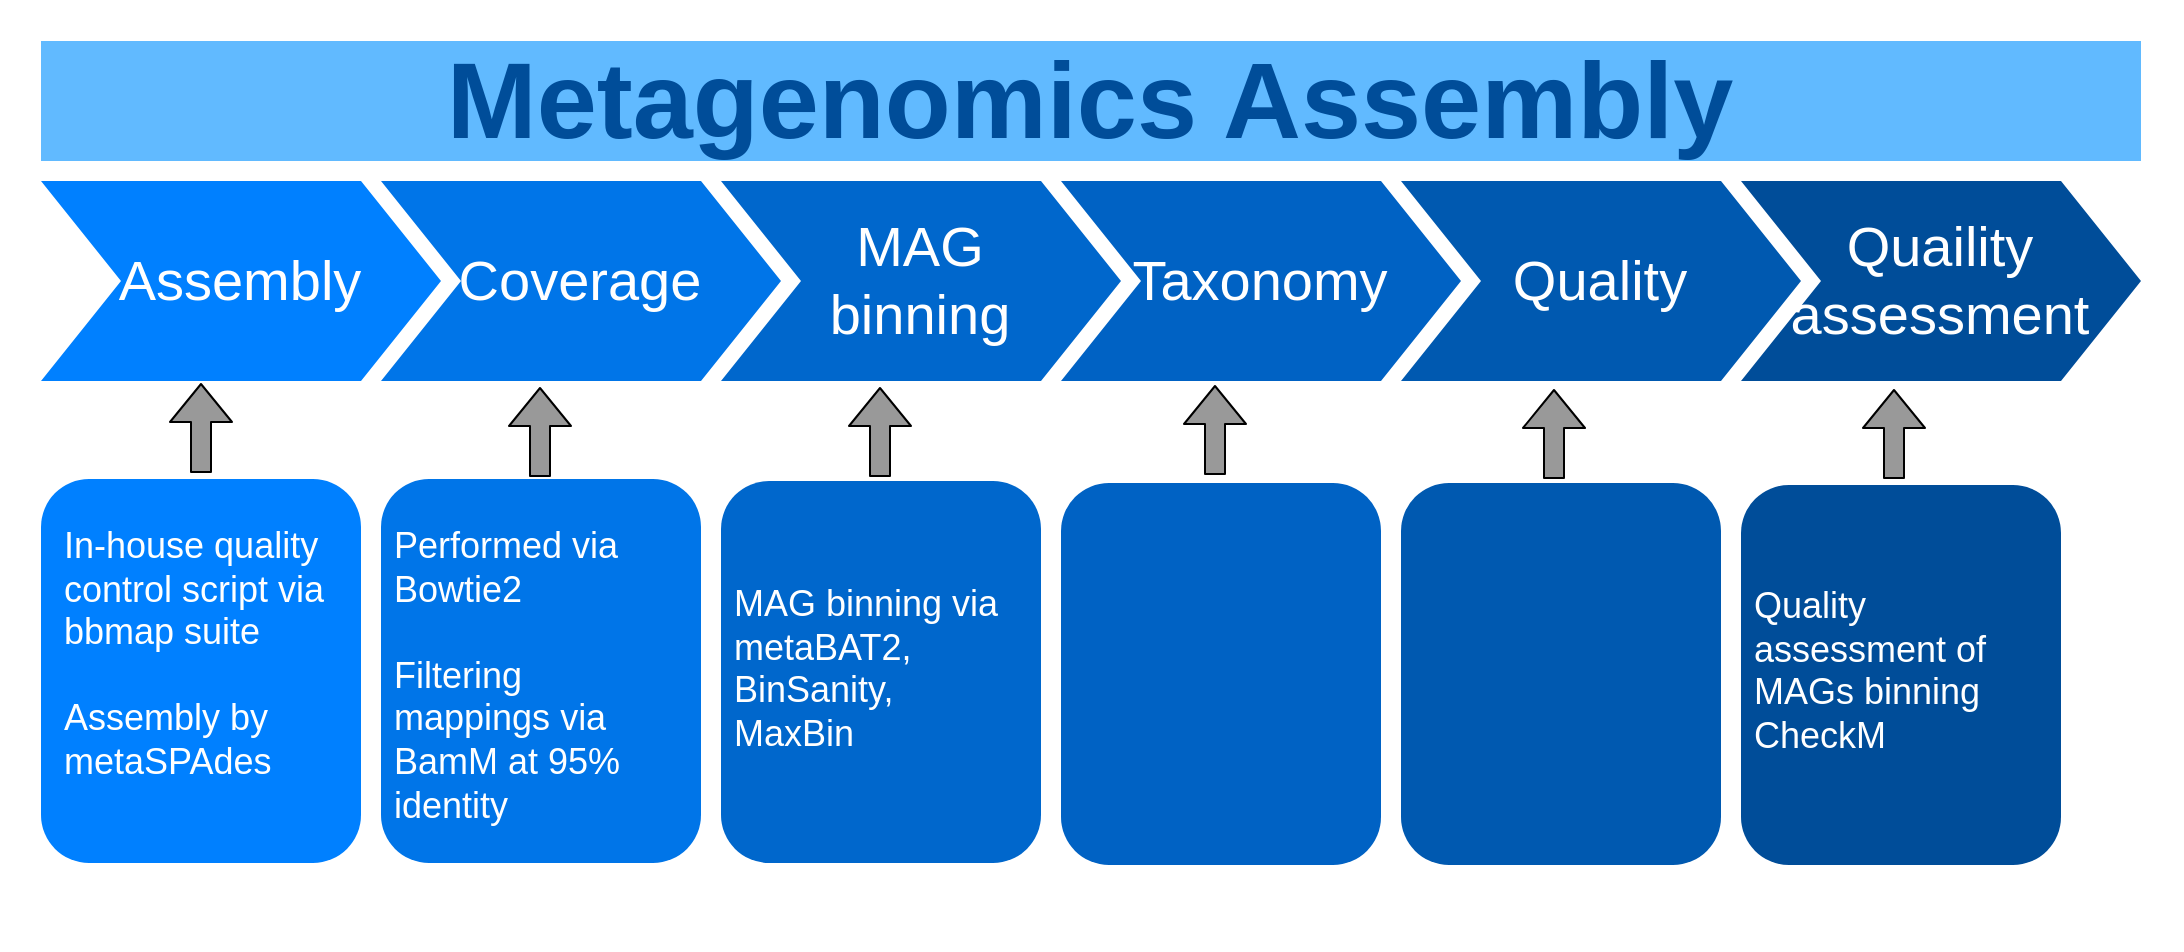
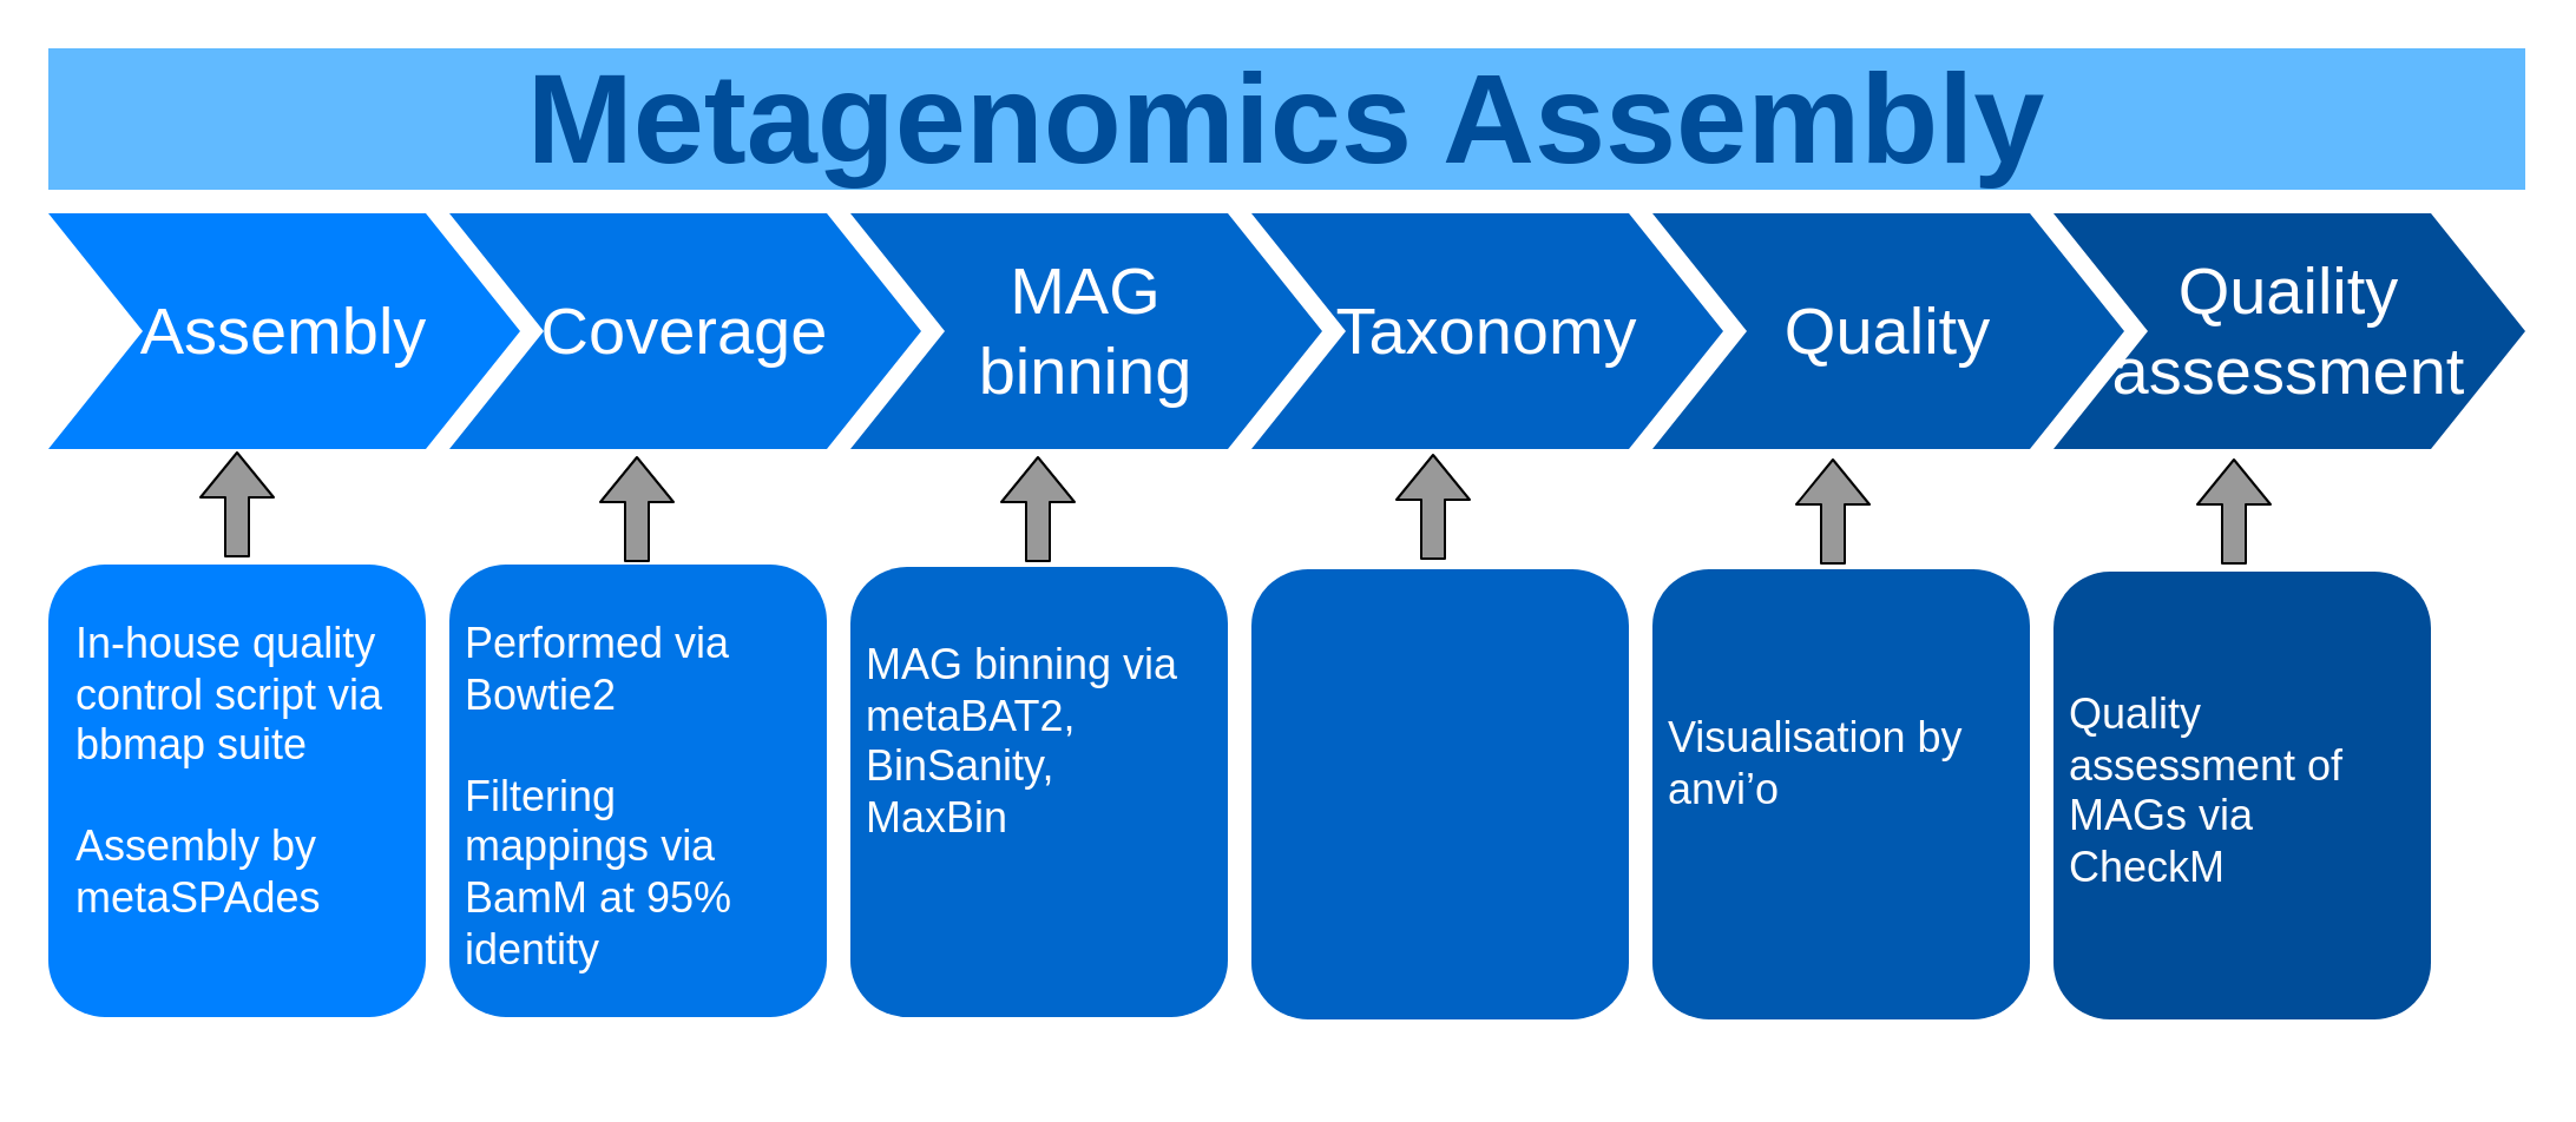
- <mxCell id="19" value="&lt;font color=&quot;#ffffff&quot;&gt;&lt;div&gt;&lt;/div&gt;&lt;/font&gt;&lt;font color=&quot;#ffffff&quot;&gt;&lt;div&gt;&lt;span style=&quot;font-size: 18px&quot;&gt;Quality assessment of MAGs binning CheckM&lt;/span&gt;&lt;/div&gt;&lt;div&gt;&lt;br&gt;&lt;/div&gt;&lt;/font&gt;" style="text;spacingTop=-5;fillColor=#0080FF;whiteSpace=wrap;html=1;align=left;fontSize=12;fontFamily=Helvetica;fillColor=none;strokeColor=none;" parent="1" vertex="1"><mxGeometry x="875" y="291" width="145" height="163" as="geometry" /></mxCell>
+ <mxCell id="19" value="&lt;font color=&quot;#ffffff&quot;&gt;&lt;div&gt;&lt;/div&gt;&lt;/font&gt;&lt;font color=&quot;#ffffff&quot;&gt;&lt;div&gt;&lt;span style=&quot;font-size: 18px&quot;&gt;Quality assessment of MAGs via CheckM&lt;/span&gt;&lt;/div&gt;&lt;div&gt;&lt;br&gt;&lt;/div&gt;&lt;/font&gt;" style="text;spacingTop=-5;fillColor=#0080FF;whiteSpace=wrap;html=1;align=left;fontSize=12;fontFamily=Helvetica;fillColor=none;strokeColor=none;" parent="1" vertex="1"><mxGeometry x="875" y="291" width="145" height="163" as="geometry" /></mxCell>
+ <mxCell id="17" value="&lt;font color=&quot;#ffffff&quot;&gt;&lt;div&gt;&lt;/div&gt;&lt;/font&gt;&lt;font color=&quot;#ffffff&quot;&gt;&lt;div&gt;&lt;span style=&quot;font-size: 18px&quot;&gt;Visualisation by anvi’o&lt;/span&gt;&lt;/div&gt;&lt;/font&gt;" style="text;spacingTop=-5;fillColor=#0080FF;whiteSpace=wrap;html=1;align=left;fontSize=12;fontFamily=Helvetica;fillColor=none;strokeColor=none;" parent="1" vertex="1"><mxGeometry x="705" y="301" width="145" height="81" as="geometry" /></mxCell>
- <mxCell id="14" value="&lt;font color=&quot;#ffffff&quot;&gt;&lt;div&gt;&lt;/div&gt;&lt;/font&gt;&lt;font color=&quot;#ffffff&quot;&gt;&lt;div&gt;&lt;span style=&quot;font-size: 18px&quot;&gt;MAG binning via metaBAT2, BinSanity, MaxBin&lt;/span&gt;&lt;/div&gt;&lt;/font&gt;" style="text;spacingTop=-5;fillColor=#0080FF;whiteSpace=wrap;html=1;align=left;fontSize=12;fontFamily=Helvetica;fillColor=none;strokeColor=none;" parent="1" vertex="1"><mxGeometry x="365" y="290" width="145" height="121" as="geometry" /></mxCell>
+ <mxCell id="14" value="&lt;font color=&quot;#ffffff&quot;&gt;&lt;div&gt;&lt;/div&gt;&lt;/font&gt;&lt;font color=&quot;#ffffff&quot;&gt;&lt;div&gt;&lt;span style=&quot;font-size: 18px&quot;&gt;MAG binning via metaBAT2, BinSanity, MaxBin&lt;/span&gt;&lt;/div&gt;&lt;/font&gt;" style="text;spacingTop=-5;fillColor=#0080FF;whiteSpace=wrap;html=1;align=left;fontSize=12;fontFamily=Helvetica;fillColor=none;strokeColor=none;" parent="1" vertex="1"><mxGeometry x="365" y="270" width="145" height="121" as="geometry" /></mxCell>
